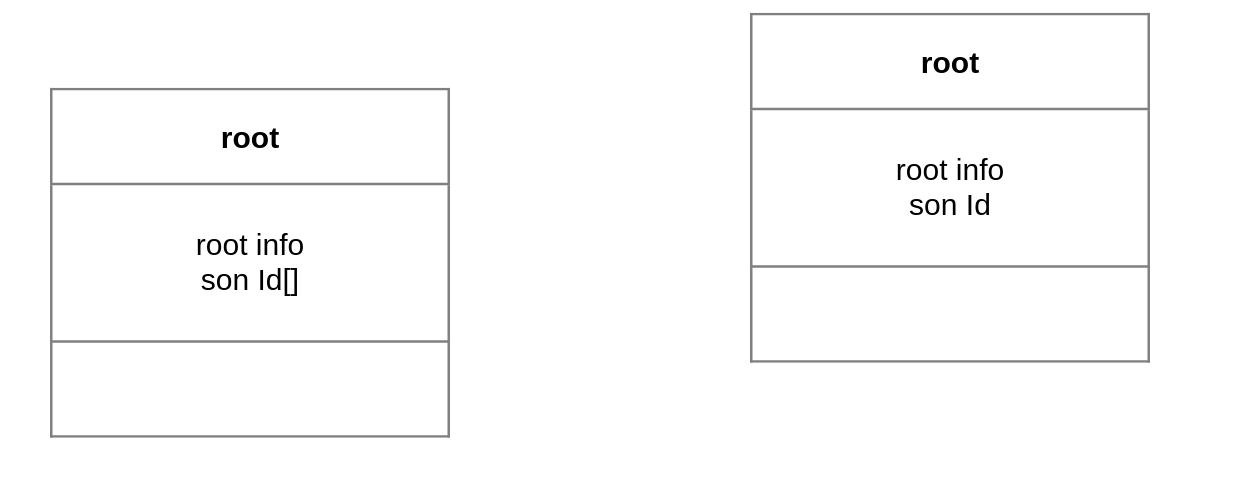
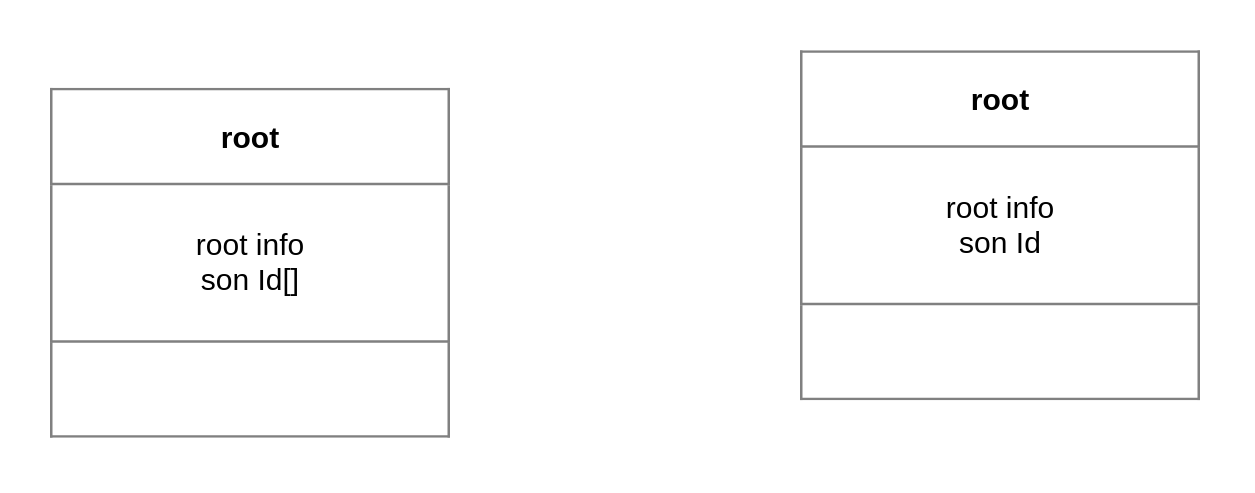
- <mxCell id="3" value="&lt;table border=&quot;1&quot; width=&quot;100%&quot; cellpadding=&quot;4&quot; style=&quot;width: 100% ; height: 100% ; border-collapse: collapse&quot;&gt;&lt;tbody&gt;&lt;tr&gt;&lt;th align=&quot;center&quot;&gt;root&lt;/th&gt;&lt;/tr&gt;&lt;tr&gt;&lt;td align=&quot;center&quot;&gt;root info&lt;br&gt;son Id&lt;/td&gt;&lt;/tr&gt;&lt;tr&gt;&lt;td align=&quot;center&quot;&gt;&lt;br&gt;&lt;/td&gt;&lt;/tr&gt;&lt;/tbody&gt;&lt;/table&gt;" style="text;html=1;strokeColor=none;fillColor=none;overflow=fill;" vertex="1" parent="1"><mxGeometry x="300" y="5" width="160" height="140" as="geometry" /></mxCell>
+ <mxCell id="3" value="&lt;table border=&quot;1&quot; width=&quot;100%&quot; cellpadding=&quot;4&quot; style=&quot;width: 100% ; height: 100% ; border-collapse: collapse&quot;&gt;&lt;tbody&gt;&lt;tr&gt;&lt;th align=&quot;center&quot;&gt;root&lt;/th&gt;&lt;/tr&gt;&lt;tr&gt;&lt;td align=&quot;center&quot;&gt;root info&lt;br&gt;son Id&lt;/td&gt;&lt;/tr&gt;&lt;tr&gt;&lt;td align=&quot;center&quot;&gt;&lt;br&gt;&lt;/td&gt;&lt;/tr&gt;&lt;/tbody&gt;&lt;/table&gt;" style="text;html=1;strokeColor=none;fillColor=none;overflow=fill;" vertex="1" parent="1"><mxGeometry x="320" y="20" width="160" height="140" as="geometry" /></mxCell>
